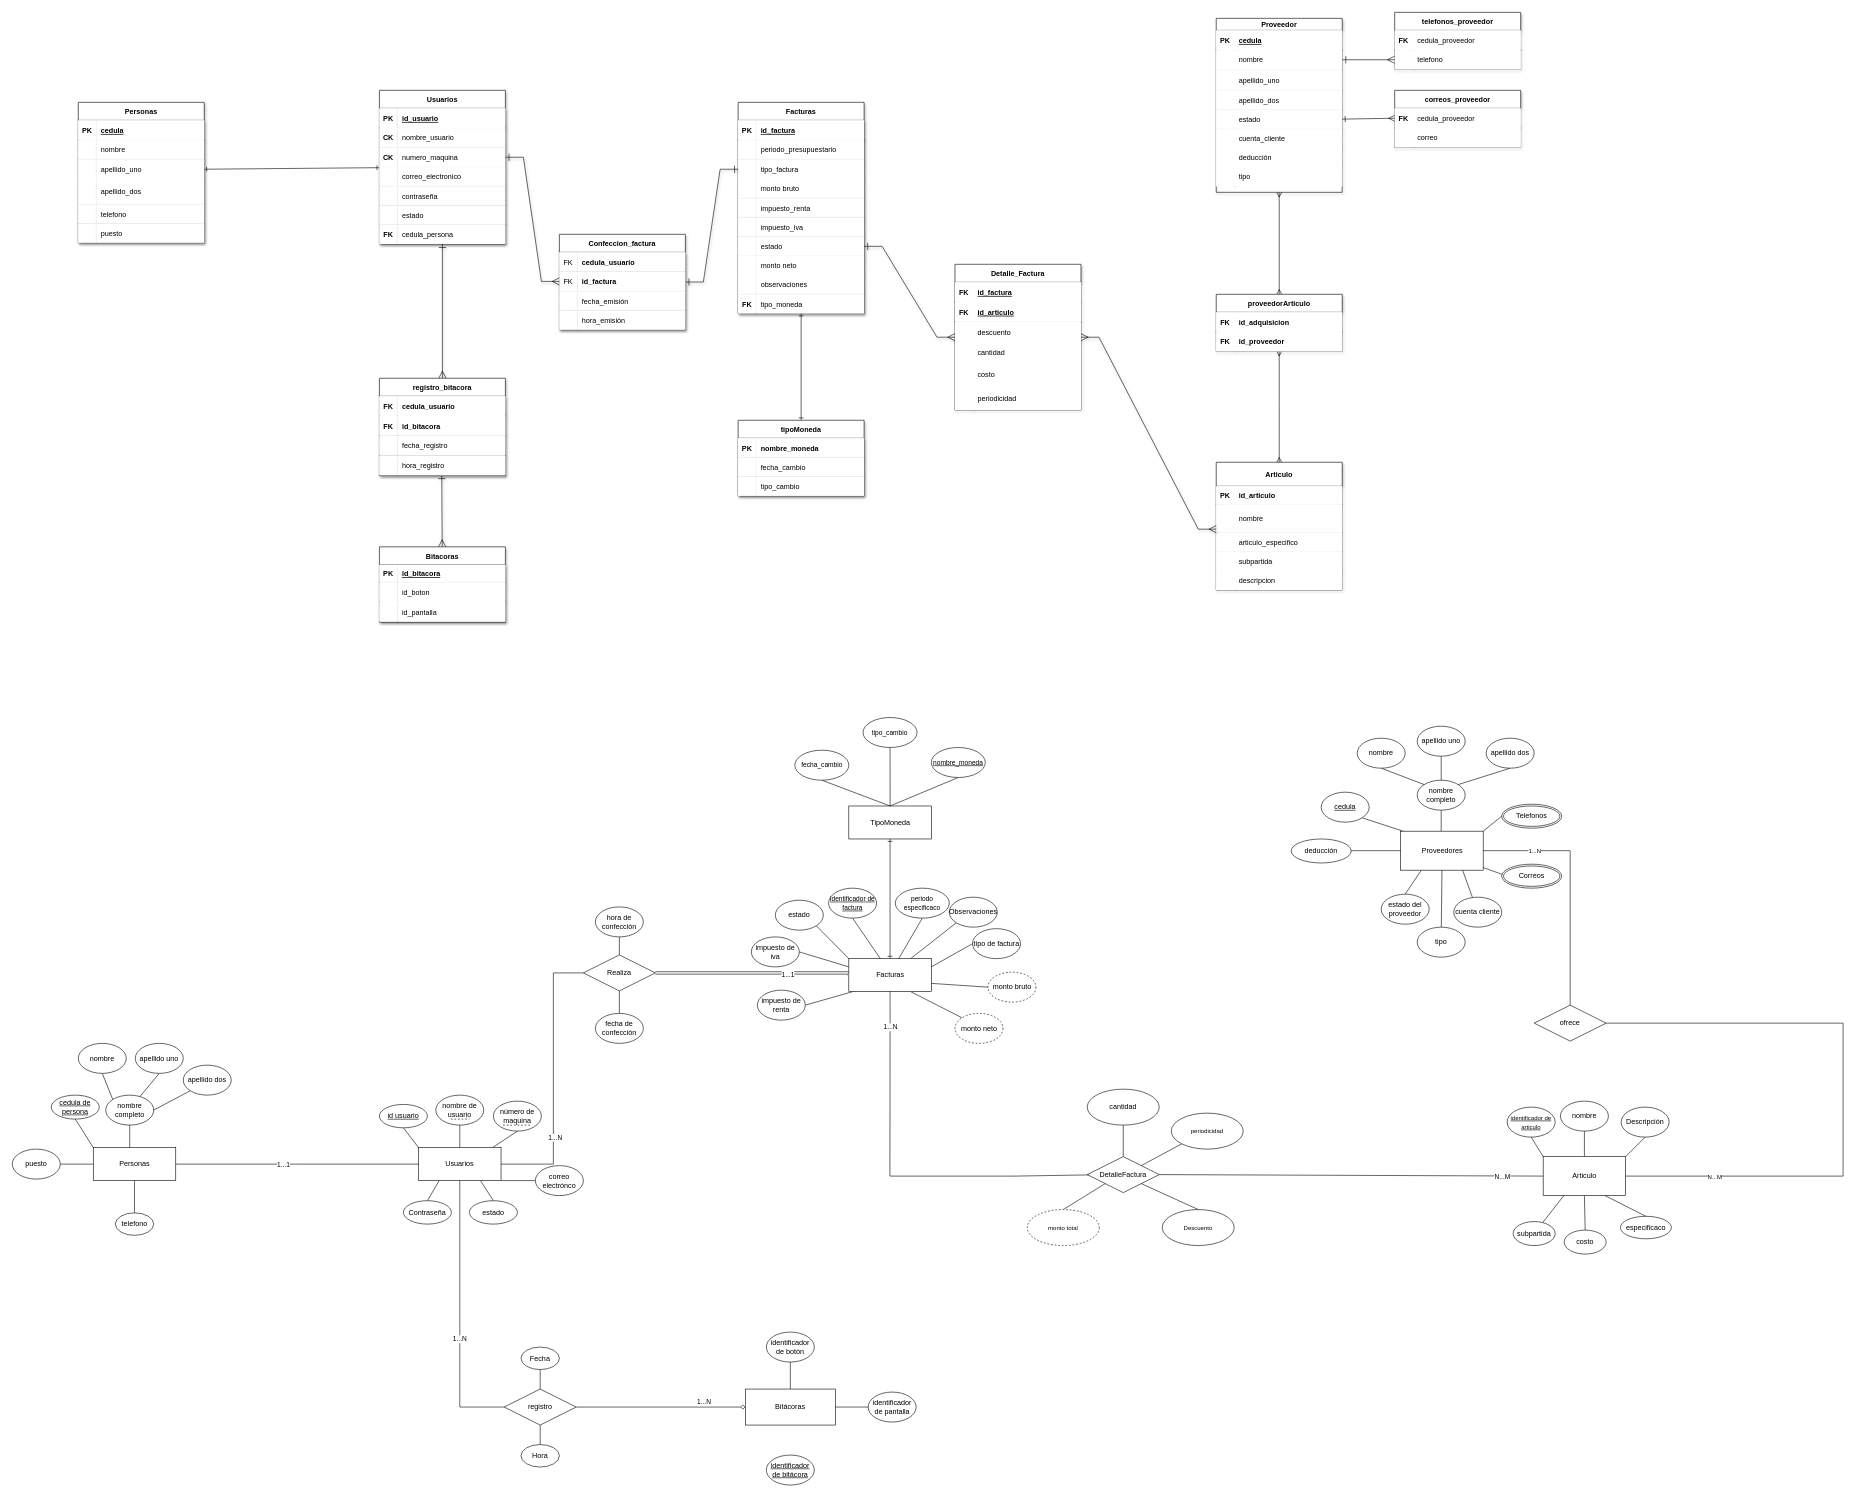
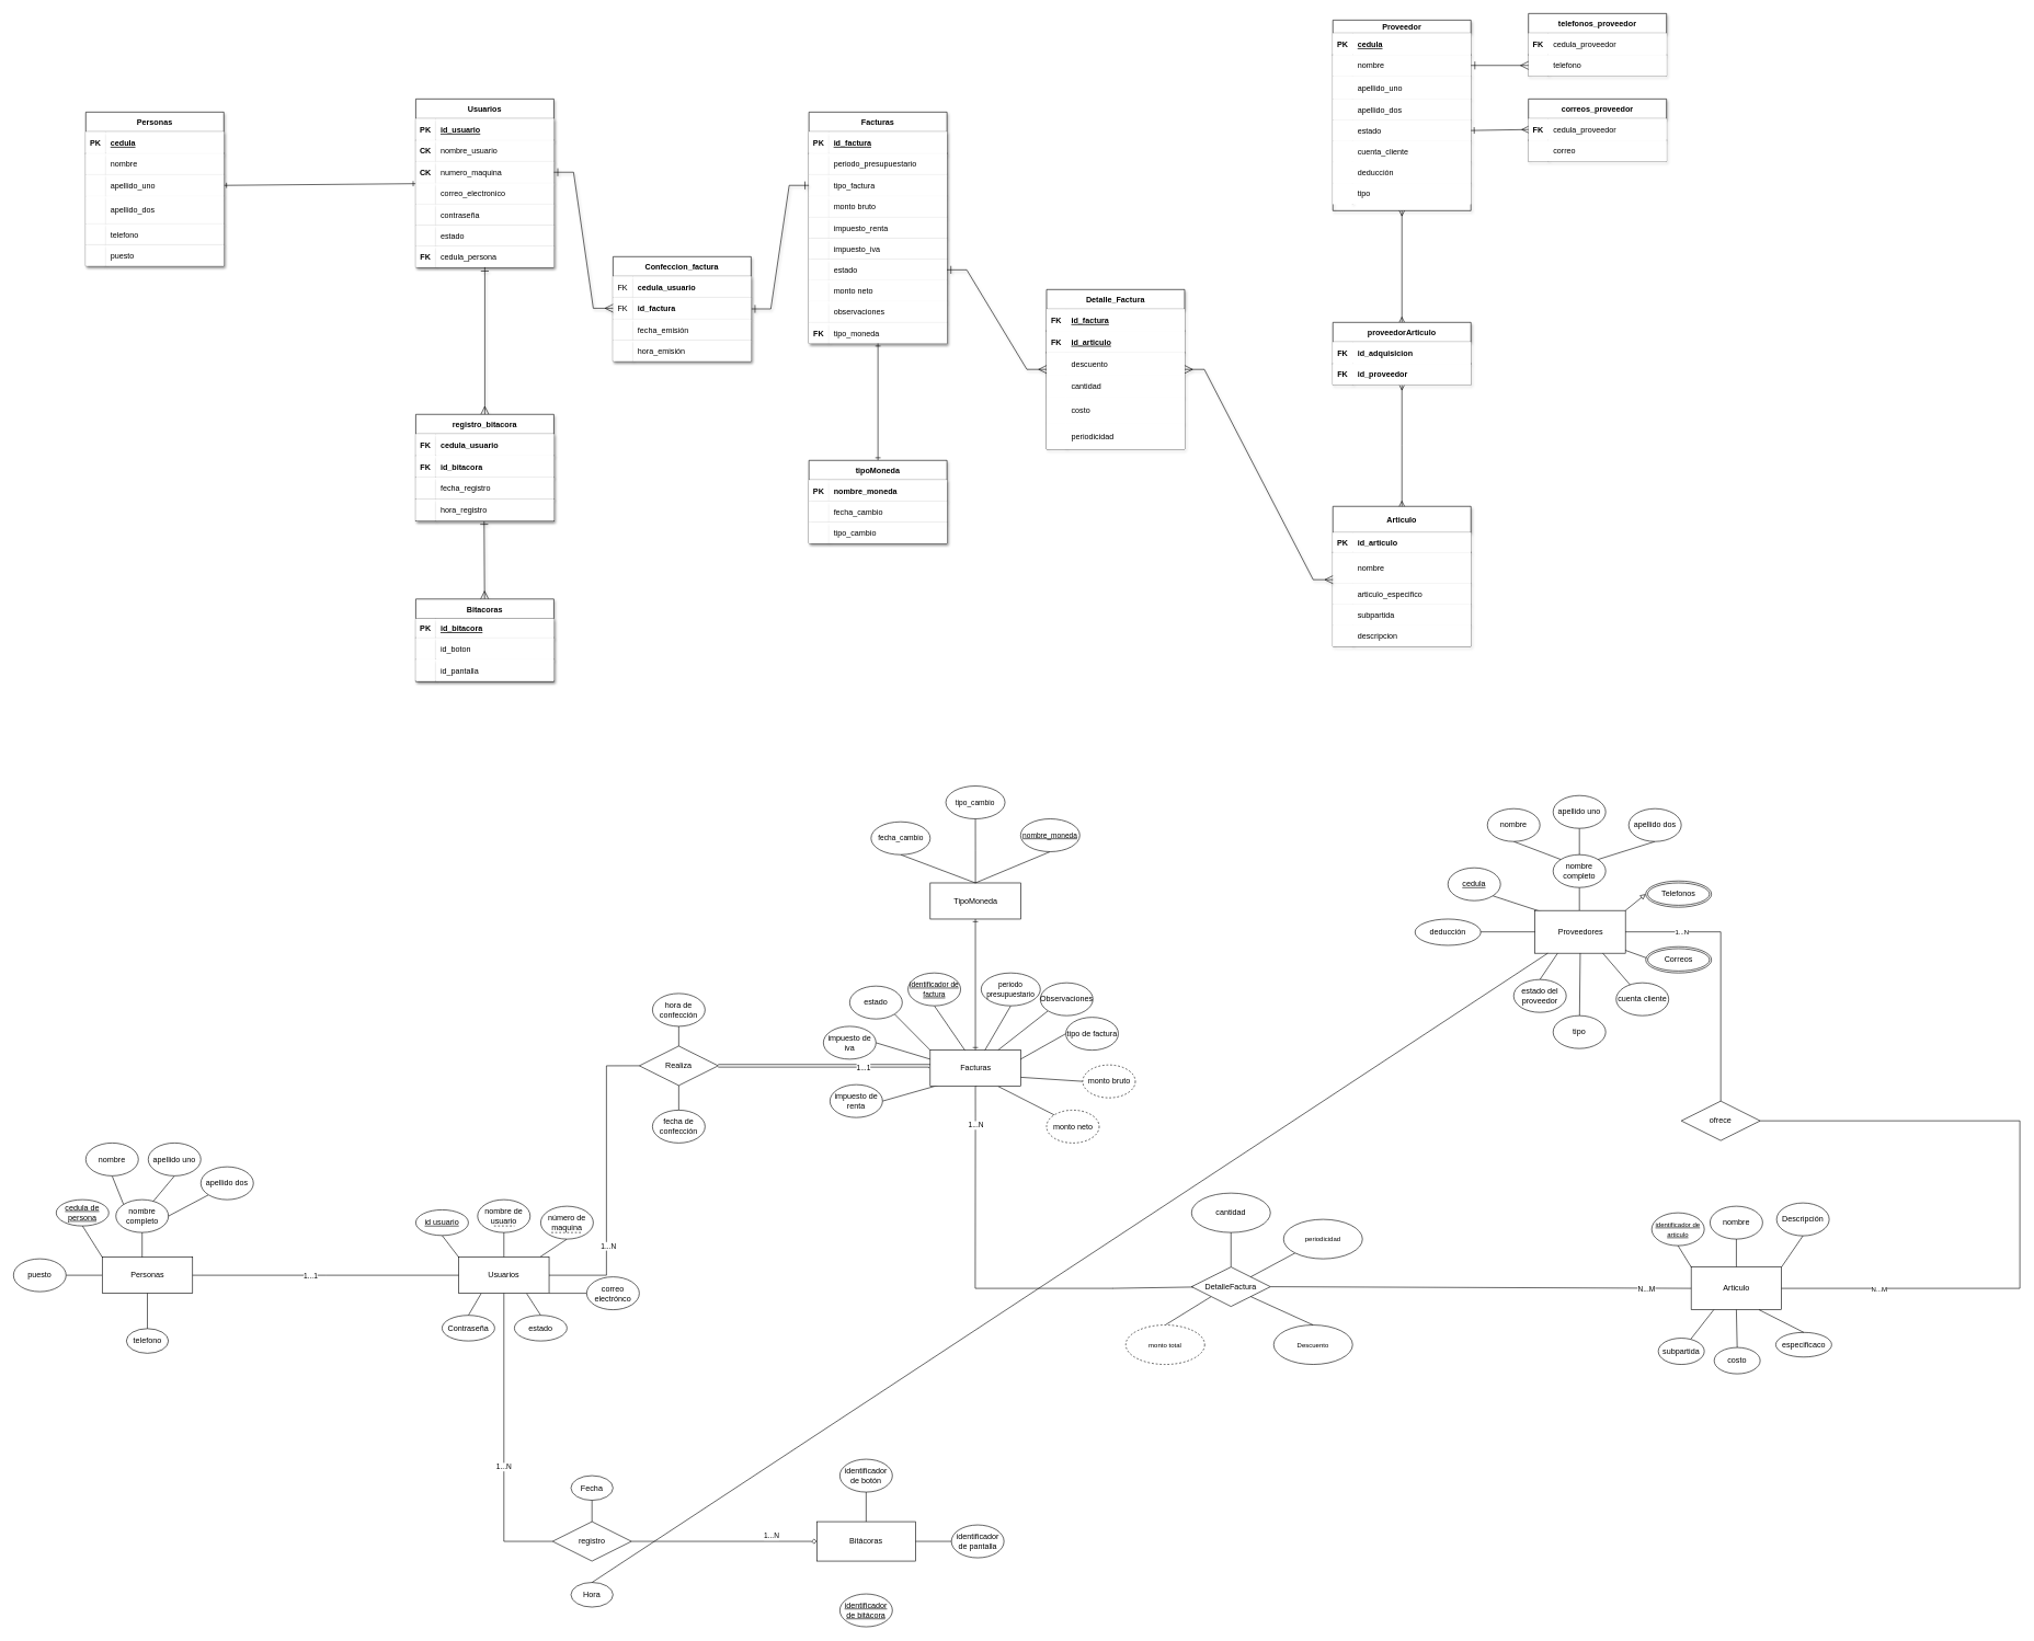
- <mxCell id="58" style="edgeStyle=none;rounded=0;orthogonalLoop=1;jettySize=auto;html=1;exitX=1;exitY=0;exitDx=0;exitDy=0;fontSize=12;endArrow=none;endFill=0;entryX=0;entryY=0.5;entryDx=0;entryDy=0;" parent="1" source="59" target="54" edge="1"><mxGeometry relative="1" as="geometry"><mxPoint x="2502" y="1365" as="targetPoint" /></mxGeometry></mxCell>
+ <mxCell id="58" style="edgeStyle=none;rounded=0;orthogonalLoop=1;jettySize=auto;html=1;exitX=1;exitY=0;exitDx=0;exitDy=0;fontSize=12;endArrow=block;endFill=0;entryX=0;entryY=0.5;entryDx=0;entryDy=0;" parent="1" source="59" target="54" edge="1"><mxGeometry relative="1" as="geometry"><mxPoint x="2502" y="1365" as="targetPoint" /></mxGeometry></mxCell>
- <mxCell id="7" value="&lt;font style=&quot;font-size: 11px;&quot;&gt;periodo especificaco&lt;/font&gt;" style="ellipse;whiteSpace=wrap;html=1;" parent="1" vertex="1"><mxGeometry x="1492" y="1480" width="90" height="50" as="geometry" /></mxCell>
+ <mxCell id="7" value="&lt;font style=&quot;font-size: 11px;&quot;&gt;periodo presupuestario&lt;/font&gt;" style="ellipse;whiteSpace=wrap;html=1;" parent="1" vertex="1"><mxGeometry x="1492" y="1480" width="90" height="50" as="geometry" /></mxCell>
- <mxCell id="246" value="cuenta cliente" style="ellipse;whiteSpace=wrap;html=1;" parent="1" vertex="1"><mxGeometry x="2422.89" y="1495" width="80" height="50" as="geometry" /></mxCell>
+ <mxCell id="246" value="cuenta cliente" style="ellipse;whiteSpace=wrap;html=1;" parent="1" vertex="1"><mxGeometry x="2457.89" y="1495" width="80" height="50" as="geometry" /></mxCell>
- <mxCell id="36" value="Descripción" style="ellipse;whiteSpace=wrap;html=1;" parent="1" vertex="1"><mxGeometry x="2702" y="1845" width="80" height="50" as="geometry" /></mxCell>
+ <mxCell id="36" value="Descripción" style="ellipse;whiteSpace=wrap;html=1;" parent="1" vertex="1"><mxGeometry x="2702" y="1830" width="80" height="50" as="geometry" /></mxCell>
- <mxCell id="75" style="edgeStyle=none;rounded=0;orthogonalLoop=1;jettySize=auto;html=1;exitX=0.5;exitY=0;exitDx=0;exitDy=0;fontSize=11;endArrow=none;endFill=0;entryX=0.5;entryY=1;entryDx=0;entryDy=0;" parent="1" source="74" target="66" edge="1"><mxGeometry relative="1" as="geometry"><mxPoint x="1002" y="2415" as="targetPoint" /></mxGeometry></mxCell>
+ <mxCell id="75" style="edgeStyle=none;rounded=0;orthogonalLoop=1;jettySize=auto;html=1;exitX=0.5;exitY=0;exitDx=0;exitDy=0;fontSize=11;endArrow=none;endFill=0;" parent="1" source="74" target="59" edge="1"><mxGeometry relative="1" as="geometry"><mxPoint x="1002" y="2415" as="targetPoint" /></mxGeometry></mxCell>
